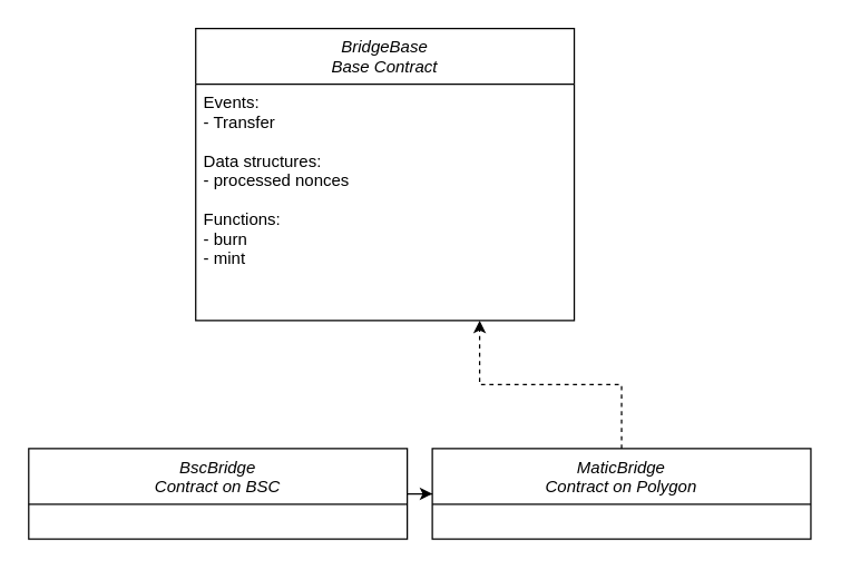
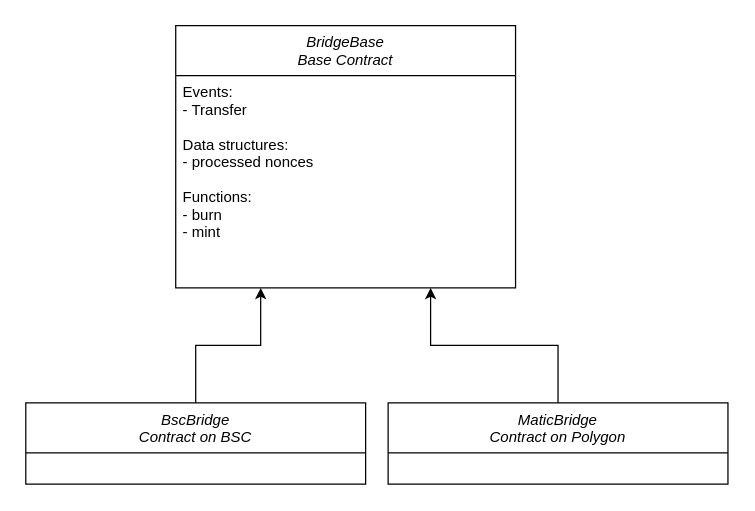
- <mxCell id="6" style="edgeStyle=orthogonalEdgeStyle;rounded=0;orthogonalLoop=1;jettySize=auto;html=1;entryX=0.75;entryY=1;entryDx=0;entryDy=0;dashed=1;" parent="1" source="7" target="2" edge="1"><mxGeometry relative="1" as="geometry" /></mxCell>
+ <mxCell id="6" style="edgeStyle=orthogonalEdgeStyle;rounded=0;orthogonalLoop=1;jettySize=auto;html=1;entryX=0.75;entryY=1;entryDx=0;entryDy=0;" parent="1" source="7" target="2" edge="1"><mxGeometry relative="1" as="geometry" /></mxCell>
- <mxCell id="4" style="edgeStyle=orthogonalEdgeStyle;rounded=0;orthogonalLoop=1;jettySize=auto;html=1;" parent="1" source="5" target="7" edge="1"><mxGeometry relative="1" as="geometry" /></mxCell>
+ <mxCell id="4" style="edgeStyle=orthogonalEdgeStyle;rounded=0;orthogonalLoop=1;jettySize=auto;html=1;entryX=0.25;entryY=1;entryDx=0;entryDy=0;" parent="1" source="5" target="2" edge="1"><mxGeometry relative="1" as="geometry" /></mxCell>
